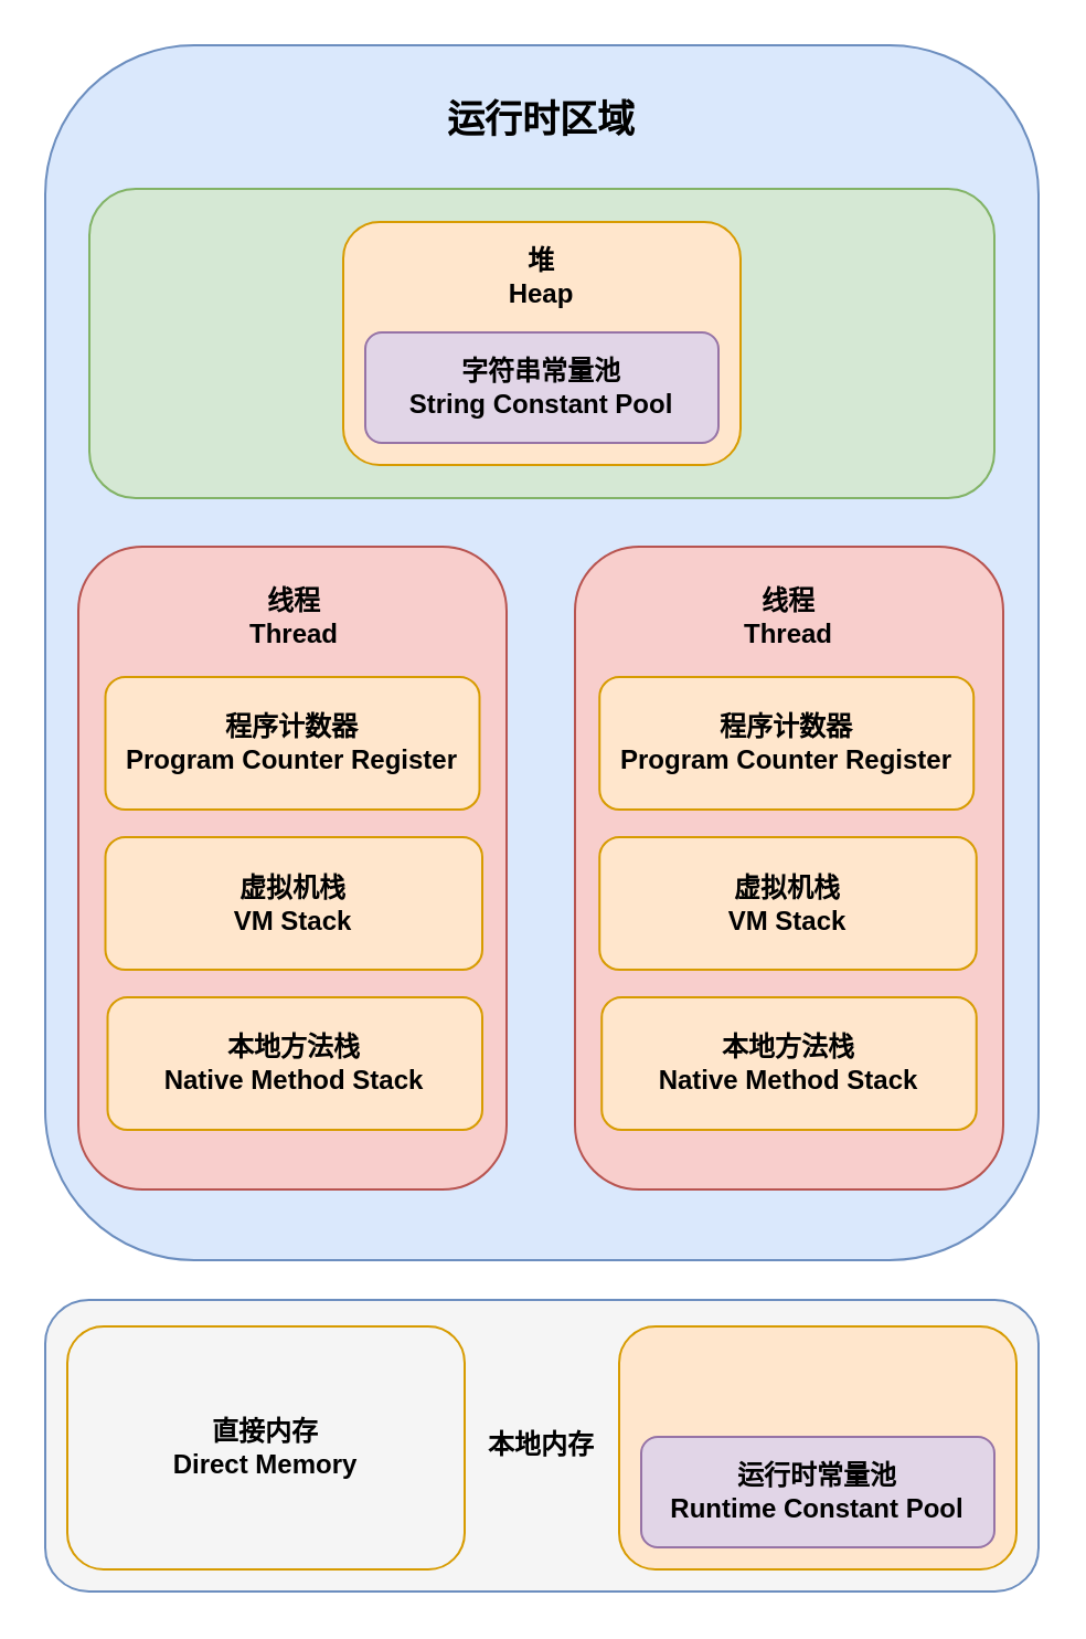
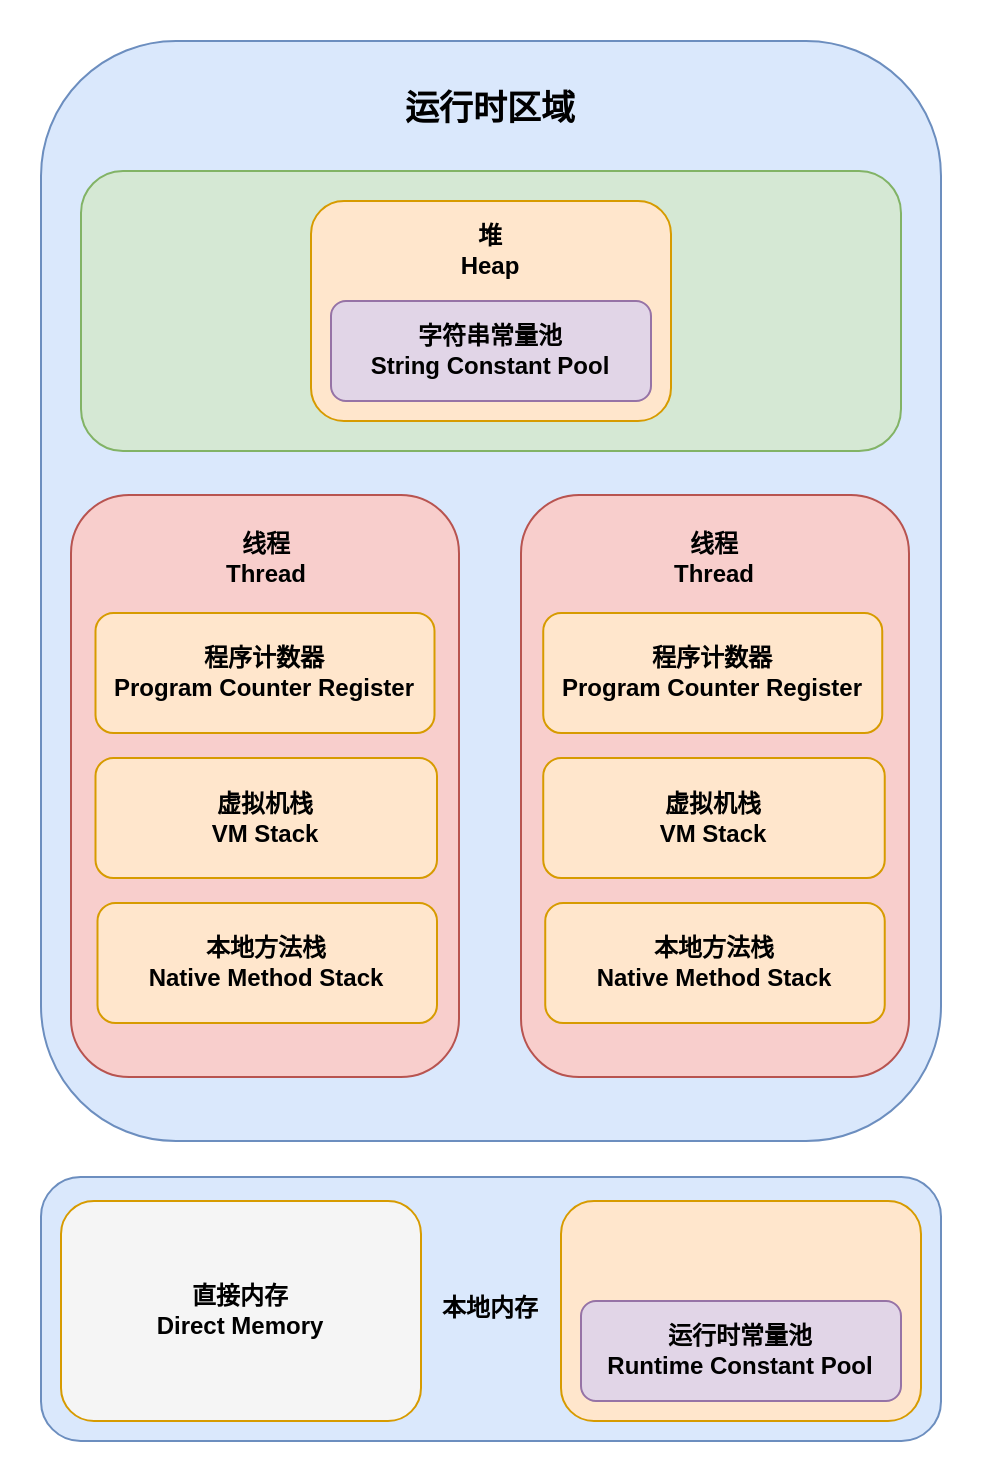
- <mxCell id="6" value="本地内存" style="rounded=1;whiteSpace=wrap;html=1;fillColor=#f5f5f5;strokeColor=#6c8ebf;fontStyle=1;" parent="1" vertex="1"><mxGeometry x="20" y="588" width="450" height="132" as="geometry" /></mxCell>
+ <mxCell id="6" value="本地内存" style="rounded=1;whiteSpace=wrap;html=1;fillColor=#dae8fc;strokeColor=#6c8ebf;fontStyle=1" parent="1" vertex="1"><mxGeometry x="20" y="588" width="450" height="132" as="geometry" /></mxCell>
